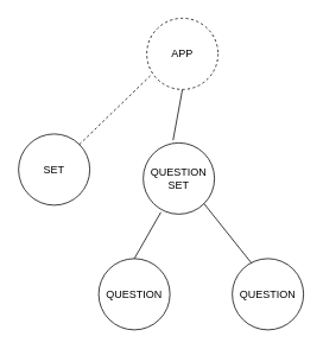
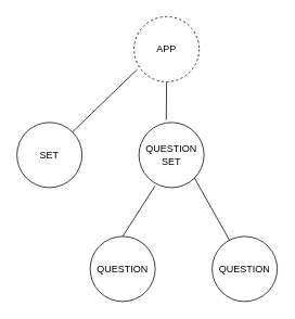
- <mxCell id="7" value="" style="endArrow=none;html=1;entryX=0.048;entryY=0.81;entryDx=0;entryDy=0;entryPerimeter=0;exitX=1;exitY=0;exitDx=0;exitDy=0;dashed=1;" parent="1" source="3" target="2" edge="1"><mxGeometry width="50" height="50" relative="1" as="geometry"><mxPoint x="90" y="160" as="sourcePoint" /><mxPoint x="140" y="110" as="targetPoint" /></mxGeometry></mxCell>
+ <mxCell id="7" value="" style="endArrow=none;html=1;entryX=0.048;entryY=0.81;entryDx=0;entryDy=0;entryPerimeter=0;exitX=1;exitY=0;exitDx=0;exitDy=0;" parent="1" source="3" target="2" edge="1"><mxGeometry width="50" height="50" relative="1" as="geometry"><mxPoint x="90" y="160" as="sourcePoint" /><mxPoint x="140" y="110" as="targetPoint" /></mxGeometry></mxCell>
- <mxCell id="4" value="QUESTION&lt;br&gt;SET" style="ellipse;whiteSpace=wrap;html=1;aspect=fixed;" parent="1" vertex="1"><mxGeometry x="160" y="160" width="80" height="80" as="geometry" /></mxCell>
+ <mxCell id="4" value="QUESTION&lt;br&gt;SET" style="ellipse;whiteSpace=wrap;html=1;aspect=fixed;" parent="1" vertex="1"><mxGeometry x="170" y="150" width="80" height="80" as="geometry" /></mxCell>
